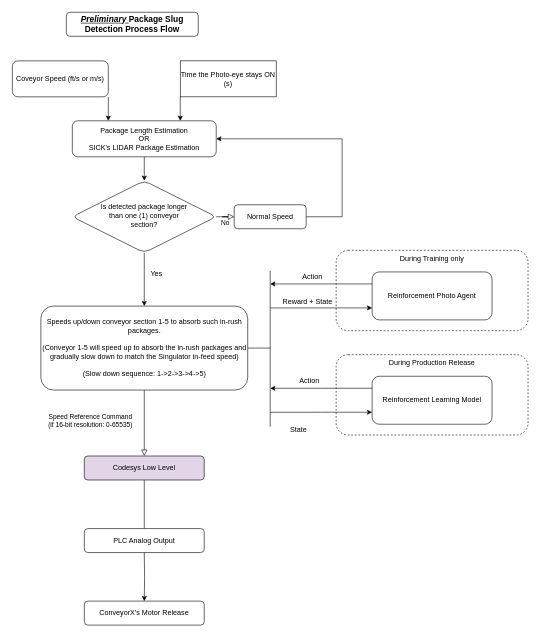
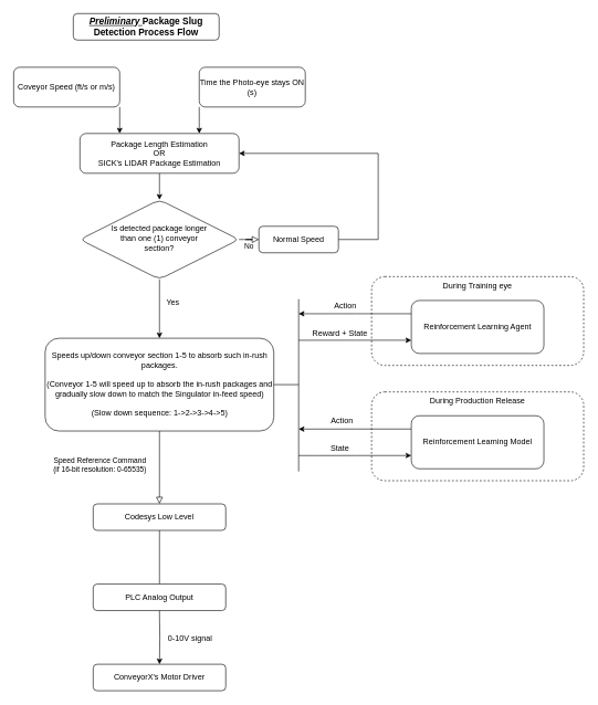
- <mxCell id="15" value="Time the Photo-eye stays ON&lt;br&gt;(s)" style="whiteSpace=wrap;html=1;fontSize=12;glass=0;strokeWidth=1;shadow=0;rounded=0;" vertex="1" parent="1"><mxGeometry x="300" y="101" width="160" height="60" as="geometry" /></mxCell>
+ <mxCell id="15" value="Time the Photo-eye stays ON&lt;br&gt;(s)" style="rounded=1;whiteSpace=wrap;html=1;fontSize=12;glass=0;strokeWidth=1;shadow=0;" vertex="1" parent="1"><mxGeometry x="300" y="101" width="160" height="60" as="geometry" /></mxCell>
- <mxCell id="2" value="During Training only" style="rounded=1;whiteSpace=wrap;html=1;dashed=1;labelPosition=center;verticalLabelPosition=middle;align=center;verticalAlign=top;" vertex="1" parent="1"><mxGeometry x="560" y="417" width="320" height="134" as="geometry" /></mxCell>
+ <mxCell id="2" value="During Training eye" style="rounded=1;whiteSpace=wrap;html=1;dashed=1;labelPosition=center;verticalLabelPosition=middle;align=center;verticalAlign=top;" vertex="1" parent="1"><mxGeometry x="560" y="417" width="320" height="134" as="geometry" /></mxCell>
- <mxCell id="22" value="Reinforcement Photo Agent" style="rounded=1;whiteSpace=wrap;html=1;fontSize=12;glass=0;strokeWidth=1;shadow=0;" vertex="1" parent="1"><mxGeometry x="620" y="453" width="200" height="80" as="geometry" /></mxCell>
+ <mxCell id="22" value="Reinforcement Learning Agent" style="rounded=1;whiteSpace=wrap;html=1;fontSize=12;glass=0;strokeWidth=1;shadow=0;" vertex="1" parent="1"><mxGeometry x="620" y="453" width="200" height="80" as="geometry" /></mxCell>
- <mxCell id="30" value="State" style="text;html=1;align=center;verticalAlign=middle;resizable=0;points=[];autosize=1;strokeColor=none;fillColor=none;" vertex="1" parent="1"><mxGeometry x="472" y="702" width="50" height="30" as="geometry" /></mxCell>
+ <mxCell id="30" value="State" style="text;html=1;align=center;verticalAlign=middle;resizable=0;points=[];autosize=1;strokeColor=none;fillColor=none;" vertex="1" parent="1"><mxGeometry x="487" y="662" width="50" height="30" as="geometry" /></mxCell>
- <mxCell id="11" value="Codesys Low Level" style="rounded=1;whiteSpace=wrap;html=1;fontSize=12;glass=0;strokeWidth=1;shadow=0;fillColor=#e1d5e7;" parent="1" vertex="1"><mxGeometry x="140" y="760" width="200" height="40" as="geometry" /></mxCell>
+ <mxCell id="11" value="Codesys Low Level" style="rounded=1;whiteSpace=wrap;html=1;fontSize=12;glass=0;strokeWidth=1;shadow=0;" parent="1" vertex="1"><mxGeometry x="140" y="760" width="200" height="40" as="geometry" /></mxCell>
+ <mxCell id="36" value="0-10V signal" style="text;html=1;align=center;verticalAlign=middle;resizable=0;points=[];autosize=1;strokeColor=none;fillColor=none;" vertex="1" parent="1"><mxGeometry x="241" y="949" width="90" height="30" as="geometry" /></mxCell>
- <mxCell id="35" value="ConveyorX's Motor Release" style="rounded=1;whiteSpace=wrap;html=1;fontSize=12;glass=0;strokeWidth=1;shadow=0;" vertex="1" parent="1"><mxGeometry x="140" y="1002" width="200" height="40" as="geometry" /></mxCell>
+ <mxCell id="35" value="ConveyorX's Motor Driver" style="rounded=1;whiteSpace=wrap;html=1;fontSize=12;glass=0;strokeWidth=1;shadow=0;" vertex="1" parent="1"><mxGeometry x="140" y="1002" width="200" height="40" as="geometry" /></mxCell>
